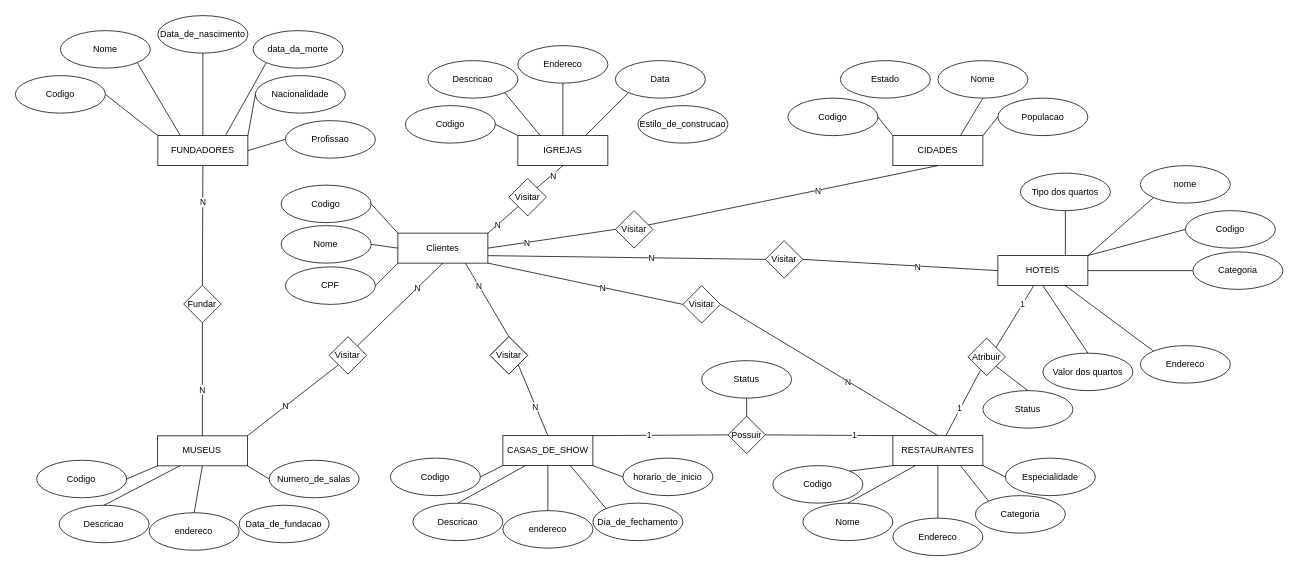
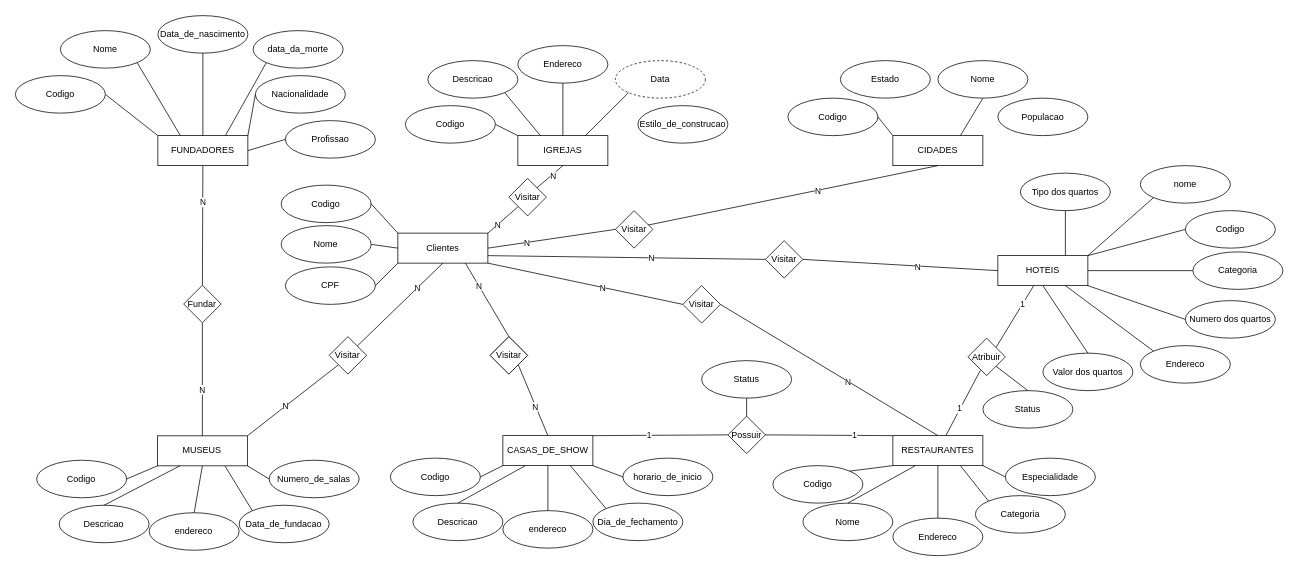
- <mxCell id="40" value="Data" style="ellipse;whiteSpace=wrap;html=1;" parent="1" vertex="1"><mxGeometry x="820" y="80" width="120" height="50" as="geometry" /></mxCell>
+ <mxCell id="40" value="Data" style="ellipse;whiteSpace=wrap;html=1;dashed=1;" parent="1" vertex="1"><mxGeometry x="820" y="80" width="120" height="50" as="geometry" /></mxCell>
- <mxCell id="30" value="" style="endArrow=none;html=1;rounded=0;exitX=0;exitY=0.5;exitDx=0;exitDy=0;entryX=1;entryY=0;entryDx=0;entryDy=0;" parent="1" source="27" target="5" edge="1"><mxGeometry width="50" height="50" relative="1" as="geometry"><mxPoint x="1460" y="300" as="sourcePoint" /><mxPoint x="1440" y="360" as="targetPoint" /></mxGeometry></mxCell>
+ <mxCell id="20" value="" style="endArrow=none;html=1;rounded=0;exitX=0;exitY=0.5;exitDx=0;exitDy=0;entryX=1;entryY=1;entryDx=0;entryDy=0;" parent="1" source="15" target="8" edge="1"><mxGeometry width="50" height="50" relative="1" as="geometry"><mxPoint x="1350" y="460" as="sourcePoint" /><mxPoint x="1400" y="410" as="targetPoint" /></mxGeometry></mxCell>
+ <mxCell id="15" value="Numero dos quartos" style="ellipse;whiteSpace=wrap;html=1;" parent="1" vertex="1"><mxGeometry x="1580" y="400" width="120" height="50" as="geometry" /></mxCell>
+ <mxCell id="64" value="" style="endArrow=none;html=1;rounded=0;exitX=0;exitY=0;exitDx=0;exitDy=0;entryX=0.75;entryY=1;entryDx=0;entryDy=0;" parent="1" source="61" target="58" edge="1"><mxGeometry width="50" height="50" relative="1" as="geometry"><mxPoint x="438.36" y="862.83" as="sourcePoint" /><mxPoint x="248.36" y="632.83" as="targetPoint" /></mxGeometry></mxCell>
